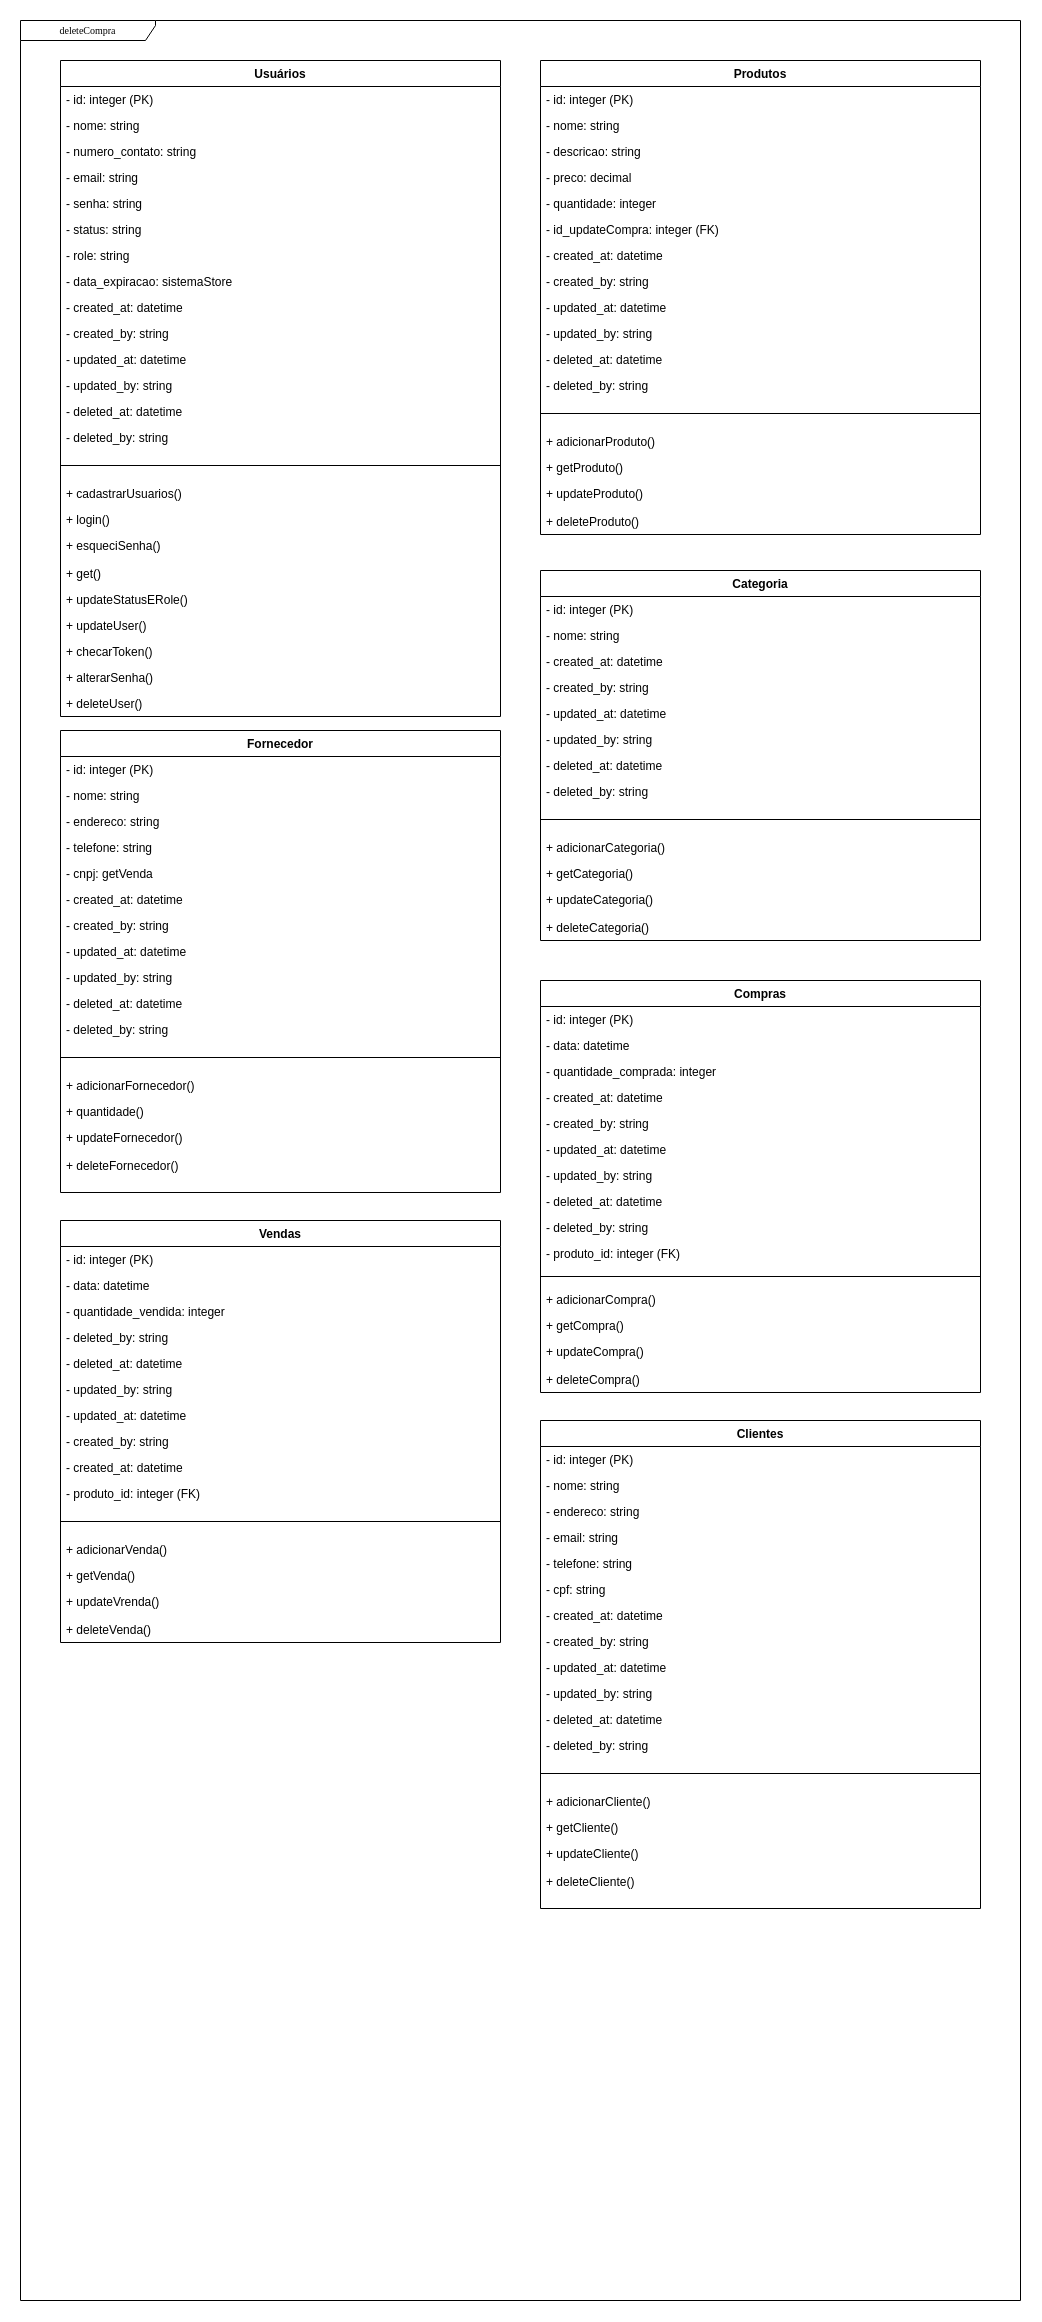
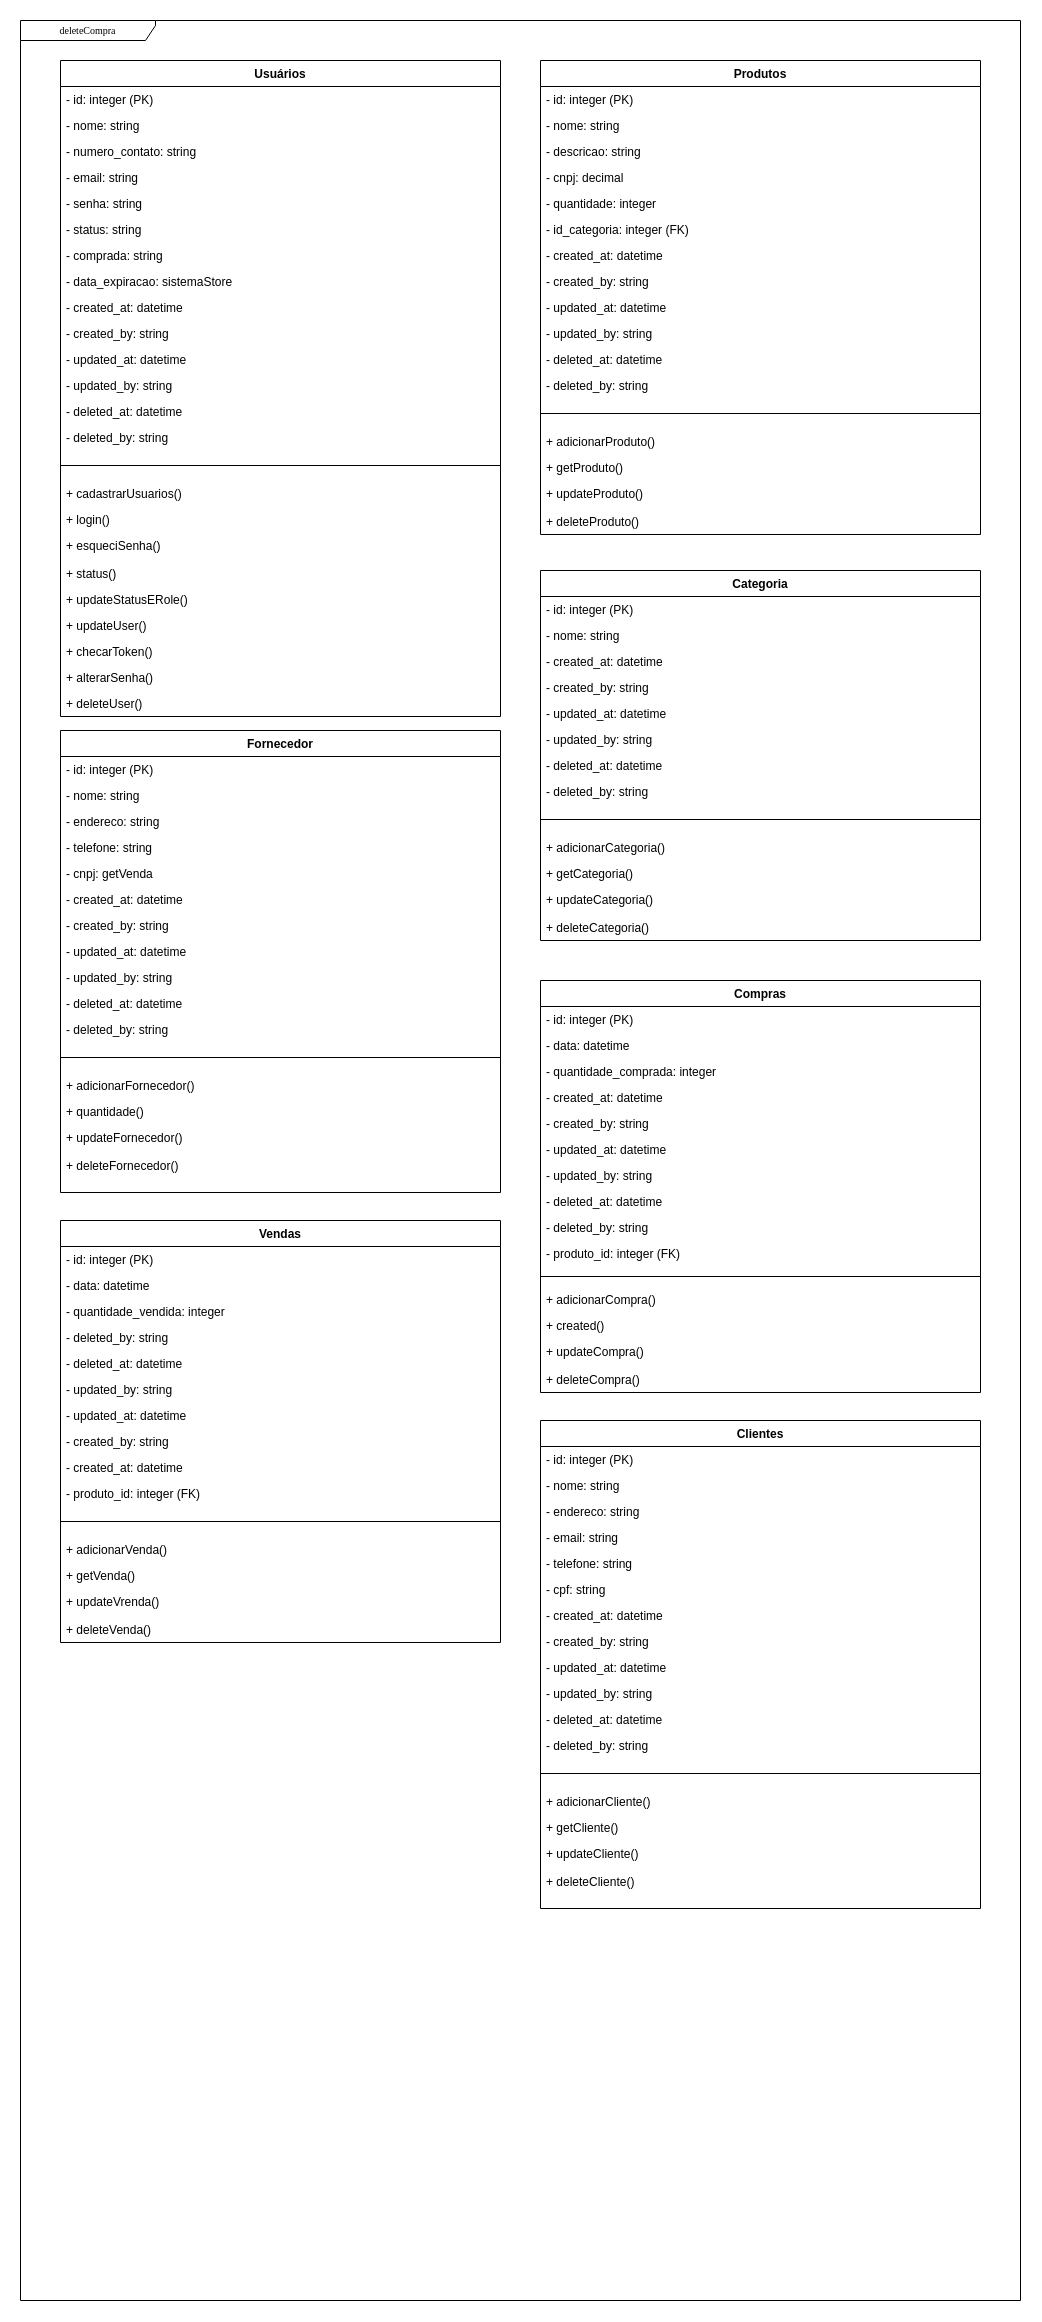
- <mxCell id="21" value="- preco: decimal" style="text;html=1;strokeColor=none;fillColor=none;align=left;verticalAlign=top;spacingLeft=4;spacingRight=4;whiteSpace=wrap;overflow=hidden;rotatable=0;points=[[0,0.5],[1,0.5]];portConstraint=eastwest;" parent="17" vertex="1"><mxGeometry y="104" width="440" height="26" as="geometry" /></mxCell>
+ <mxCell id="21" value="- cnpj: decimal" style="text;html=1;strokeColor=none;fillColor=none;align=left;verticalAlign=top;spacingLeft=4;spacingRight=4;whiteSpace=wrap;overflow=hidden;rotatable=0;points=[[0,0.5],[1,0.5]];portConstraint=eastwest;" parent="17" vertex="1"><mxGeometry y="104" width="440" height="26" as="geometry" /></mxCell>
- <mxCell id="23" value="- id_updateCompra: integer (FK)" style="text;html=1;strokeColor=none;fillColor=none;align=left;verticalAlign=top;spacingLeft=4;spacingRight=4;whiteSpace=wrap;overflow=hidden;rotatable=0;points=[[0,0.5],[1,0.5]];portConstraint=eastwest;" parent="17" vertex="1"><mxGeometry y="156" width="440" height="26" as="geometry" /></mxCell>
+ <mxCell id="23" value="- id_categoria: integer (FK)" style="text;html=1;strokeColor=none;fillColor=none;align=left;verticalAlign=top;spacingLeft=4;spacingRight=4;whiteSpace=wrap;overflow=hidden;rotatable=0;points=[[0,0.5],[1,0.5]];portConstraint=eastwest;" parent="17" vertex="1"><mxGeometry y="156" width="440" height="26" as="geometry" /></mxCell>
- <mxCell id="42" value="- role&lt;span style=&quot;background-color: initial;&quot;&gt;: string&lt;/span&gt;" style="text;html=1;strokeColor=none;fillColor=none;align=left;verticalAlign=top;spacingLeft=4;spacingRight=4;whiteSpace=wrap;overflow=hidden;rotatable=0;points=[[0,0.5],[1,0.5]];portConstraint=eastwest;" parent="35" vertex="1"><mxGeometry y="182" width="440" height="26" as="geometry" /></mxCell>
+ <mxCell id="42" value="- comprada&lt;span style=&quot;background-color: initial;&quot;&gt;: string&lt;/span&gt;" style="text;html=1;strokeColor=none;fillColor=none;align=left;verticalAlign=top;spacingLeft=4;spacingRight=4;whiteSpace=wrap;overflow=hidden;rotatable=0;points=[[0,0.5],[1,0.5]];portConstraint=eastwest;" parent="35" vertex="1"><mxGeometry y="182" width="440" height="26" as="geometry" /></mxCell>
- <mxCell id="54" value="+&amp;nbsp;get&lt;span style=&quot;background-color: initial;&quot;&gt;()&lt;/span&gt;" style="text;html=1;strokeColor=none;fillColor=none;align=left;verticalAlign=top;spacingLeft=4;spacingRight=4;whiteSpace=wrap;overflow=hidden;rotatable=0;points=[[0,0.5],[1,0.5]];portConstraint=eastwest;" parent="35" vertex="1"><mxGeometry y="500" width="440" height="26" as="geometry" /></mxCell>
+ <mxCell id="54" value="+&amp;nbsp;status&lt;span style=&quot;background-color: initial;&quot;&gt;()&lt;/span&gt;" style="text;html=1;strokeColor=none;fillColor=none;align=left;verticalAlign=top;spacingLeft=4;spacingRight=4;whiteSpace=wrap;overflow=hidden;rotatable=0;points=[[0,0.5],[1,0.5]];portConstraint=eastwest;" parent="35" vertex="1"><mxGeometry y="500" width="440" height="26" as="geometry" /></mxCell>
- <mxCell id="90" value="+ getCompra()" style="text;html=1;strokeColor=none;fillColor=none;align=left;verticalAlign=top;spacingLeft=4;spacingRight=4;whiteSpace=wrap;overflow=hidden;rotatable=0;points=[[0,0.5],[1,0.5]];portConstraint=eastwest;" parent="77" vertex="1"><mxGeometry y="332" width="440" height="26" as="geometry" /></mxCell>
+ <mxCell id="90" value="+ created()" style="text;html=1;strokeColor=none;fillColor=none;align=left;verticalAlign=top;spacingLeft=4;spacingRight=4;whiteSpace=wrap;overflow=hidden;rotatable=0;points=[[0,0.5],[1,0.5]];portConstraint=eastwest;" parent="77" vertex="1"><mxGeometry y="332" width="440" height="26" as="geometry" /></mxCell>
